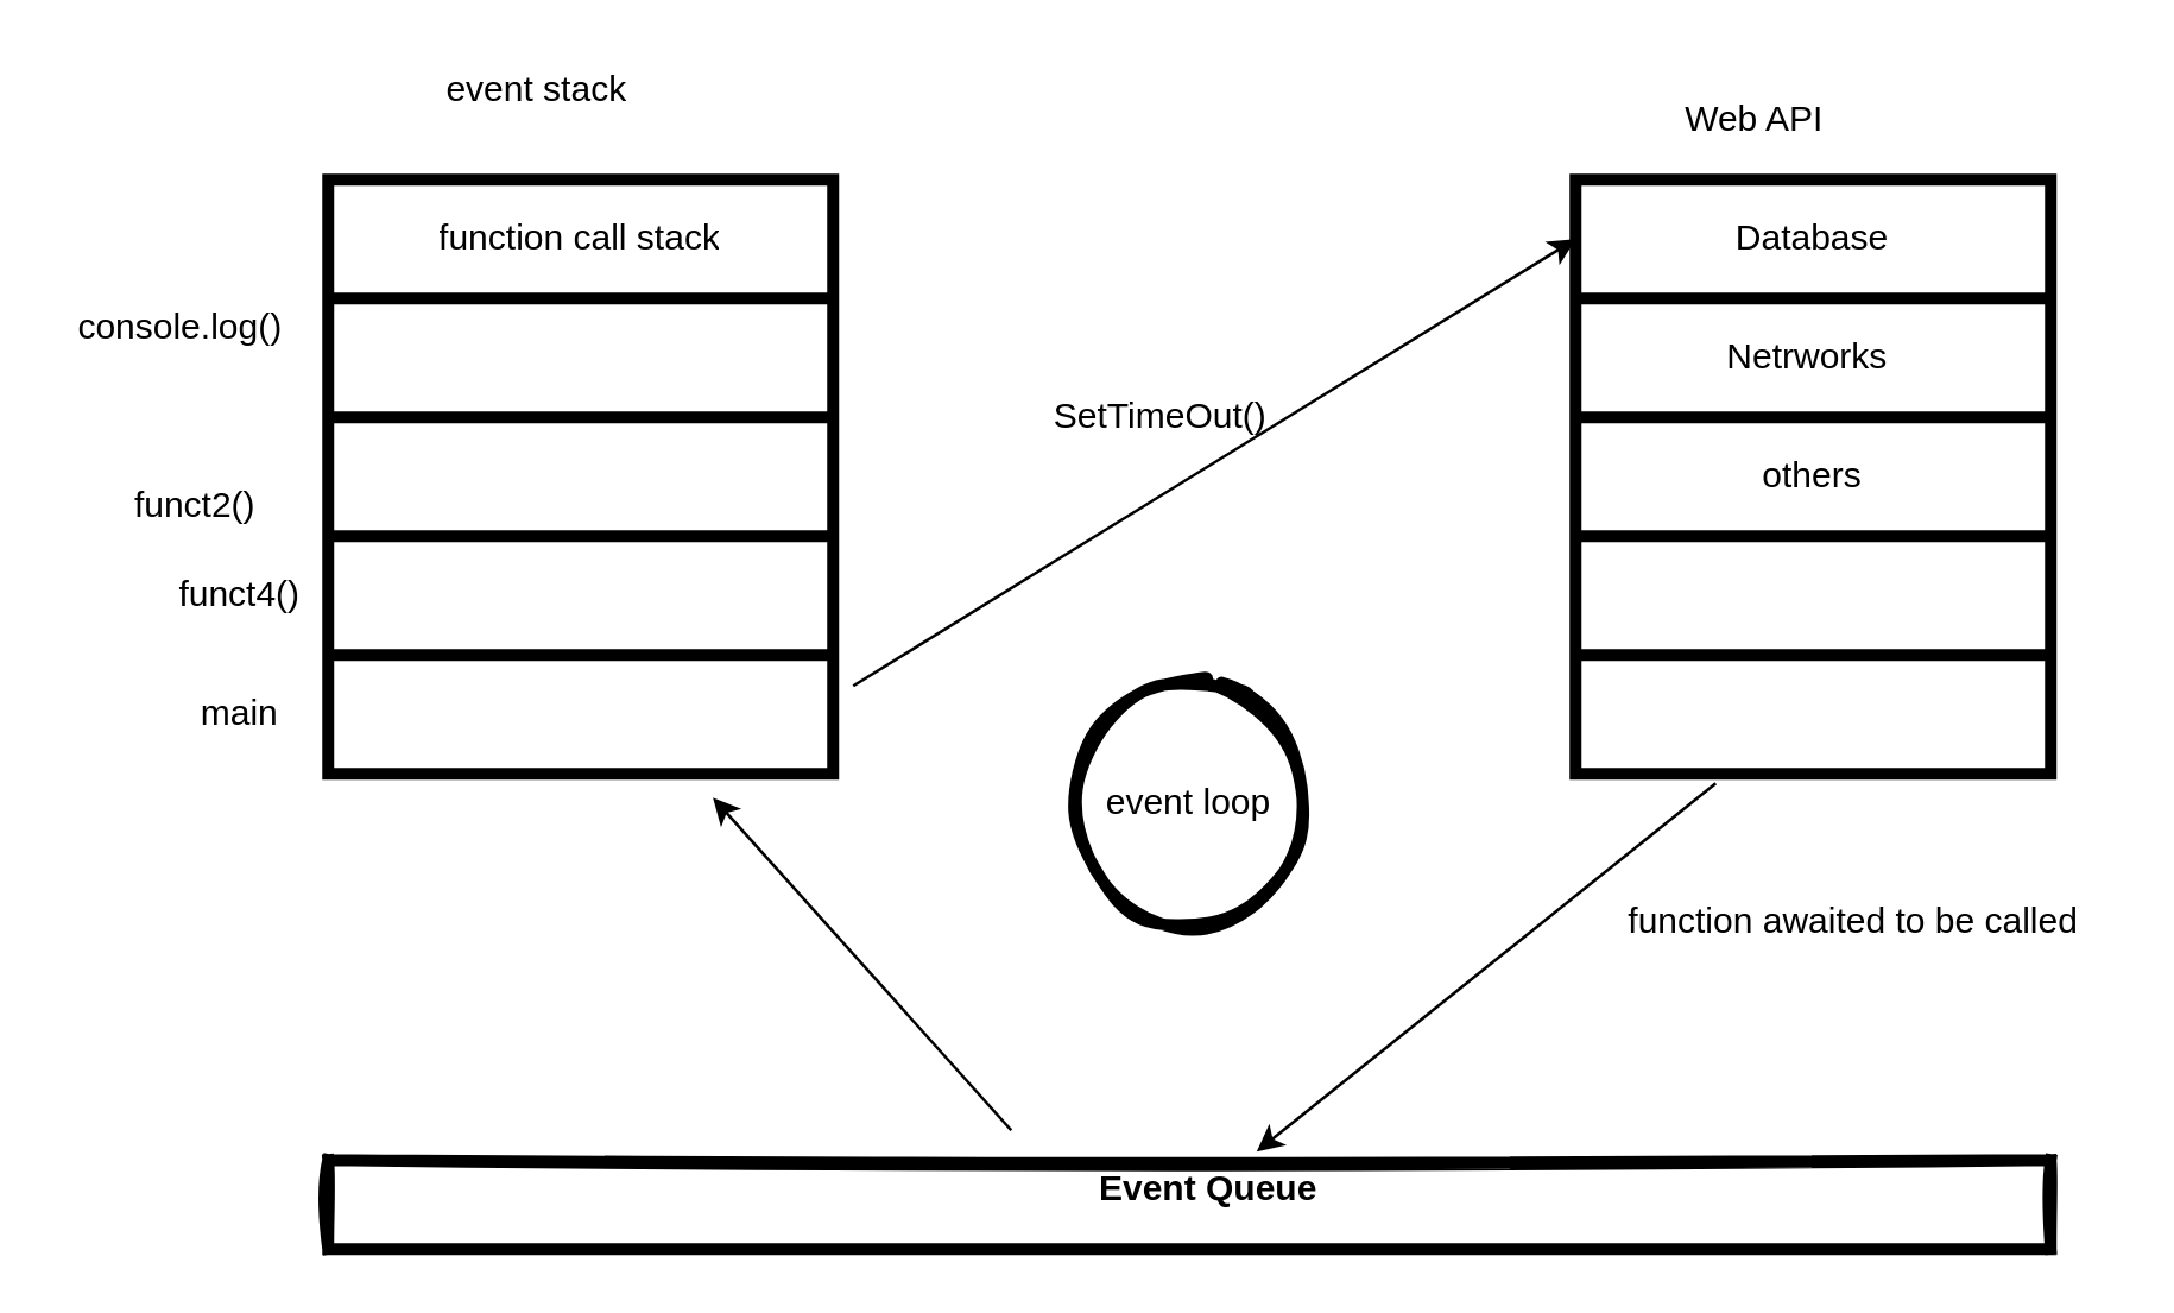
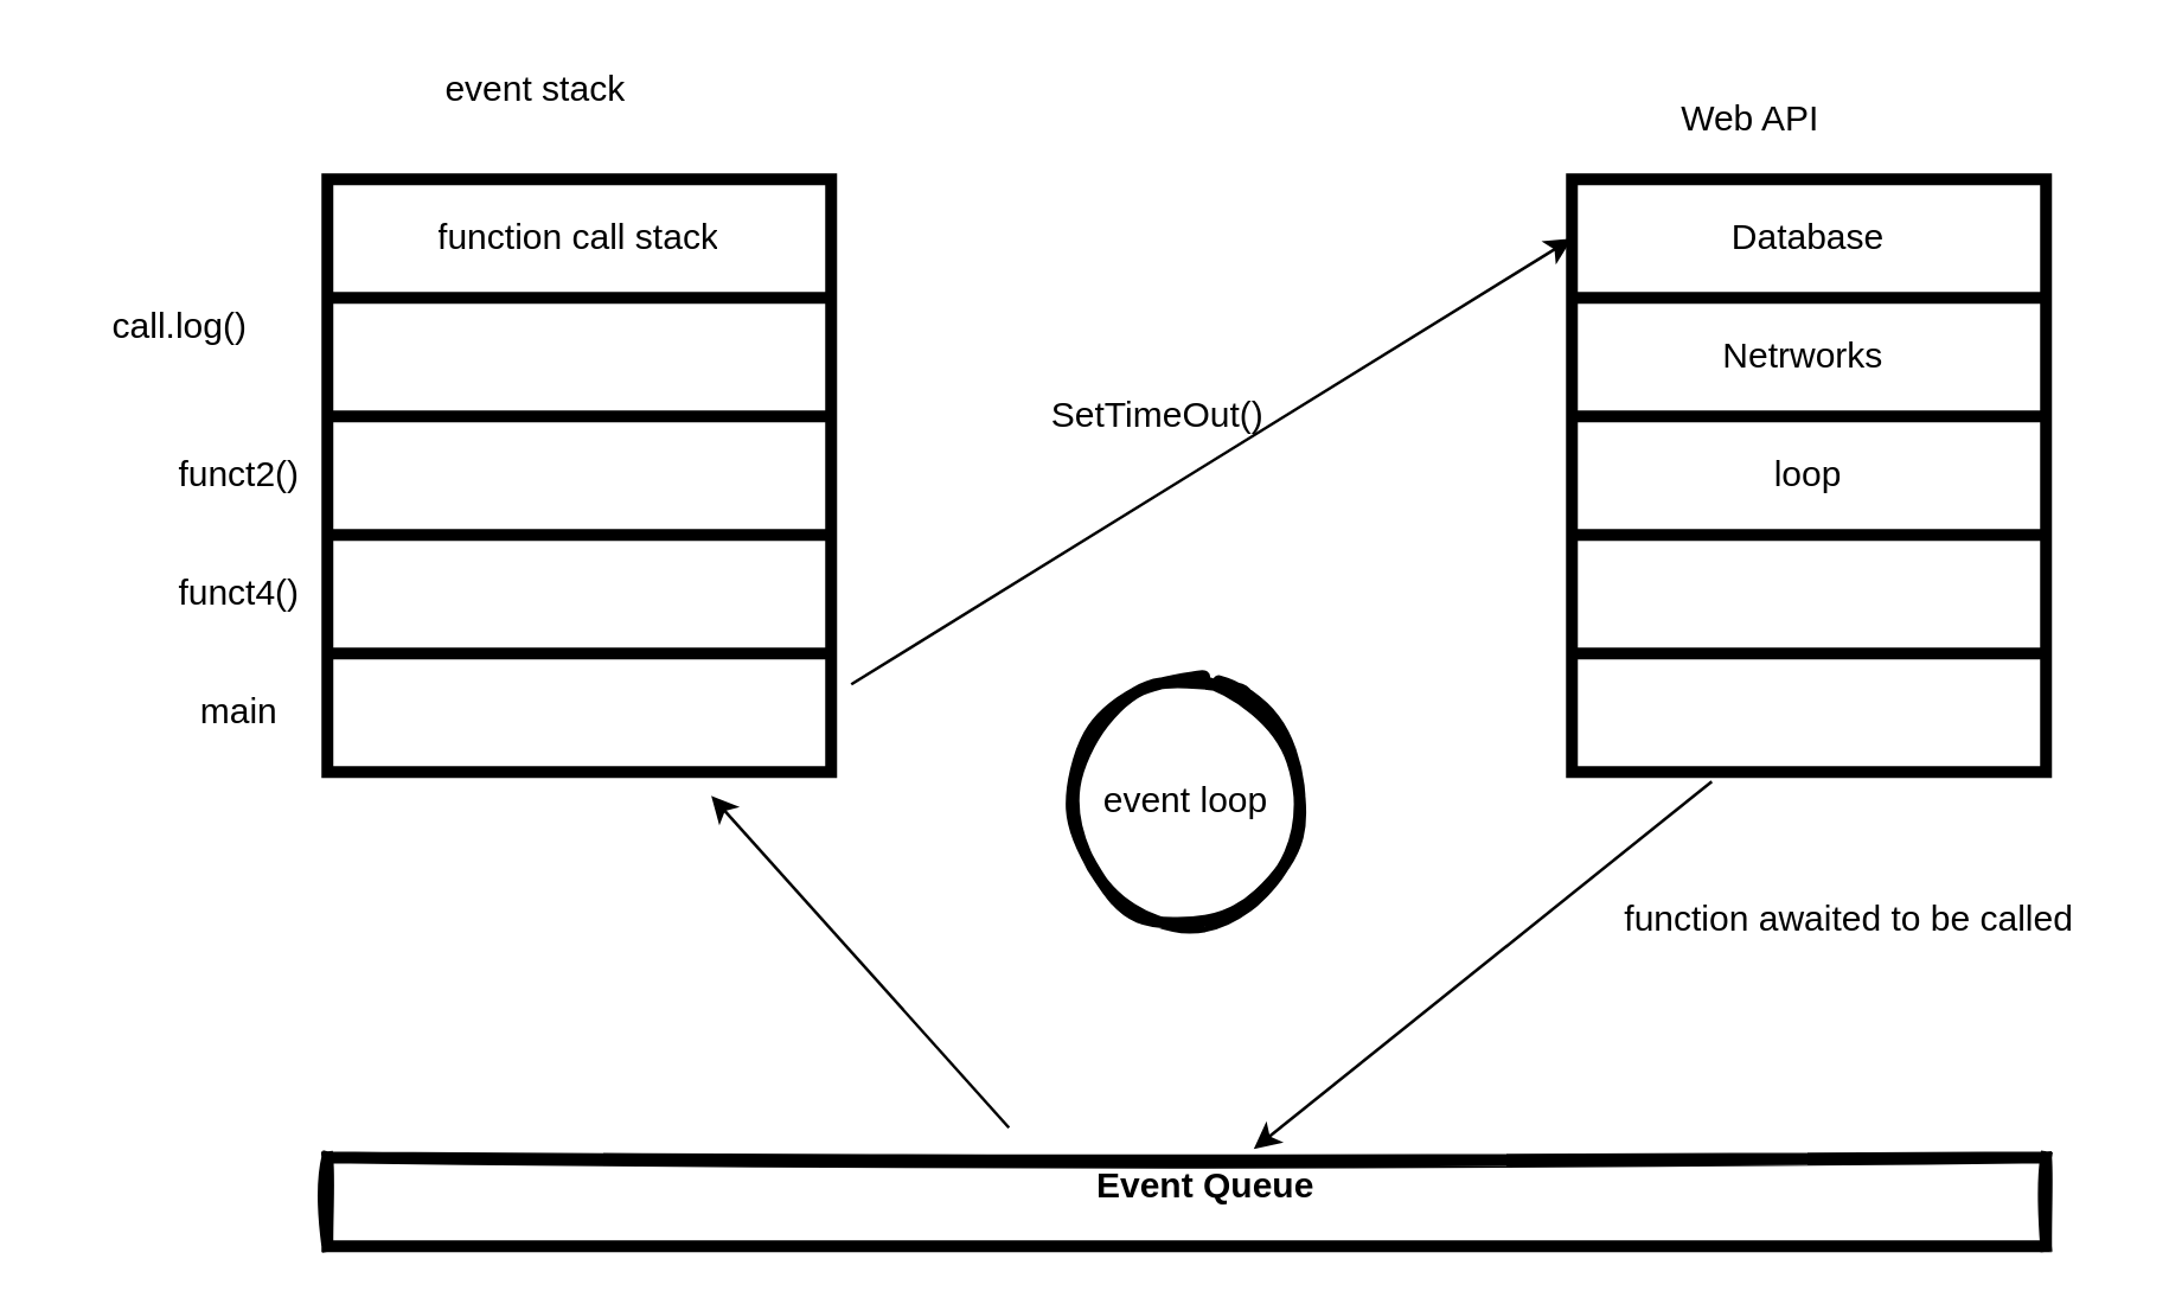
- <mxCell id="32" value="console.log()" style="text;html=1;align=center;verticalAlign=middle;resizable=0;points=[];autosize=1;strokeColor=none;fillColor=none;" parent="1" vertex="1"><mxGeometry x="20" y="100" width="80" height="20" as="geometry" /></mxCell>
+ <mxCell id="32" value="call.log()" style="text;html=1;align=center;verticalAlign=middle;resizable=0;points=[];autosize=1;strokeColor=none;fillColor=none;" parent="1" vertex="1"><mxGeometry x="20" y="100" width="80" height="20" as="geometry" /></mxCell>
- <mxCell id="8" value="others" style="shape=partialRectangle;html=1;whiteSpace=wrap;connectable=0;overflow=hidden;fillColor=none;top=0;left=0;bottom=0;right=0;pointerEvents=1;strokeWidth=4;" parent="7" vertex="1"><mxGeometry width="160" height="40" as="geometry"><mxRectangle width="160" height="40" as="alternateBounds" /></mxGeometry></mxCell>
+ <mxCell id="8" value="loop" style="shape=partialRectangle;html=1;whiteSpace=wrap;connectable=0;overflow=hidden;fillColor=none;top=0;left=0;bottom=0;right=0;pointerEvents=1;strokeWidth=4;" parent="7" vertex="1"><mxGeometry width="160" height="40" as="geometry"><mxRectangle width="160" height="40" as="alternateBounds" /></mxGeometry></mxCell>
- <mxCell id="30" value="funct2()" style="text;html=1;align=center;verticalAlign=middle;resizable=0;points=[];autosize=1;strokeColor=none;fillColor=none;" parent="1" vertex="1"><mxGeometry x="35" y="160" width="60" height="20" as="geometry" /></mxCell>
+ <mxCell id="30" value="funct2()" style="text;html=1;align=center;verticalAlign=middle;resizable=0;points=[];autosize=1;strokeColor=none;fillColor=none;" parent="1" vertex="1"><mxGeometry x="50" y="150" width="60" height="20" as="geometry" /></mxCell>
